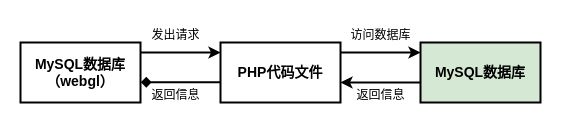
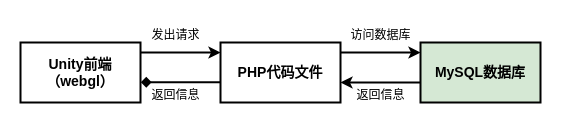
- <mxCell id="3" value="MySQL数据库&lt;br style=&quot;font-size: 14px;&quot;&gt;（webgl）" style="rounded=0;whiteSpace=wrap;html=1;strokeWidth=2;fontSize=14;fontStyle=1" vertex="1" parent="1"><mxGeometry x="20" y="42" width="120" height="60" as="geometry" /></mxCell>
+ <mxCell id="3" value="Unity前端&lt;br style=&quot;font-size: 14px;&quot;&gt;（webgl）" style="rounded=0;whiteSpace=wrap;html=1;strokeWidth=2;fontSize=14;fontStyle=1" vertex="1" parent="1"><mxGeometry x="20" y="42" width="120" height="60" as="geometry" /></mxCell>
